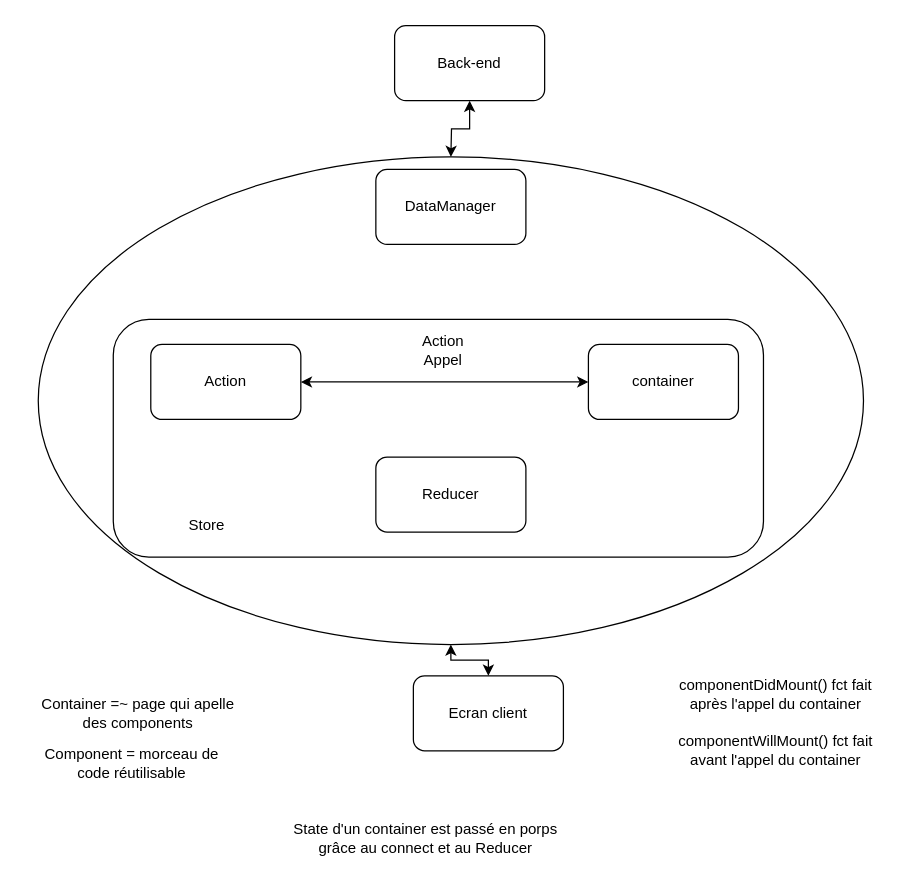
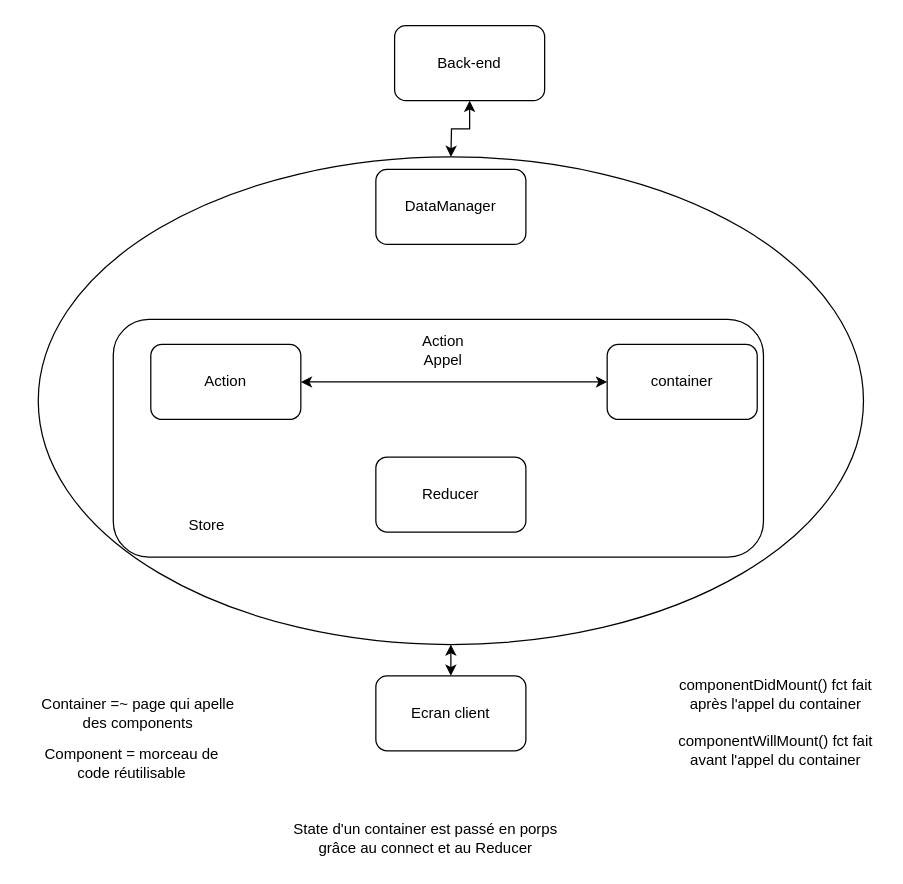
- <mxCell id="8" value="container" style="rounded=1;whiteSpace=wrap;html=1;" vertex="1" parent="1"><mxGeometry x="470" y="275" width="120" height="60" as="geometry" /></mxCell>
+ <mxCell id="8" value="container" style="rounded=1;whiteSpace=wrap;html=1;" vertex="1" parent="1"><mxGeometry x="485" y="275" width="120" height="60" as="geometry" /></mxCell>
- <mxCell id="4" value="Ecran client" style="rounded=1;whiteSpace=wrap;html=1;" vertex="1" parent="1"><mxGeometry x="330" y="540" width="120" height="60" as="geometry" /></mxCell>
+ <mxCell id="4" value="Ecran client" style="rounded=1;whiteSpace=wrap;html=1;" vertex="1" parent="1"><mxGeometry x="300" y="540" width="120" height="60" as="geometry" /></mxCell>
